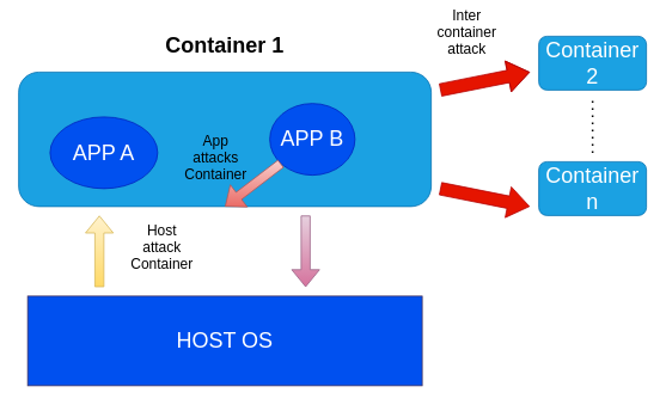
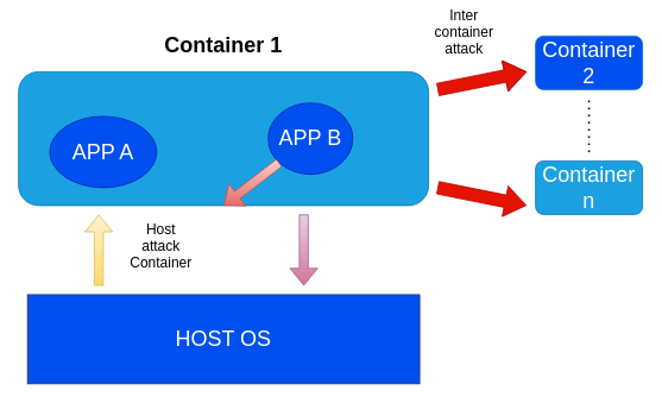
- <mxCell id="6" value="Container 2" style="rounded=1;whiteSpace=wrap;html=1;fontSize=24;fillColor=#1ba1e2;strokeColor=#006EAF;fontColor=#ffffff;" vertex="1" parent="1"><mxGeometry x="600" y="40" width="120" height="60" as="geometry" /></mxCell>
+ <mxCell id="6" value="Container 2" style="rounded=1;whiteSpace=wrap;html=1;fontSize=24;fillColor=#0050ef;strokeColor=#006EAF;fontColor=#ffffff;" vertex="1" parent="1"><mxGeometry x="600" y="40" width="120" height="60" as="geometry" /></mxCell>
- <mxCell id="17" value="App attacks Container" style="text;html=1;strokeColor=none;fillColor=none;align=center;verticalAlign=middle;whiteSpace=wrap;rounded=0;fontSize=16;" vertex="1" parent="1"><mxGeometry x="210" y="160" width="60" height="30" as="geometry" /></mxCell>
